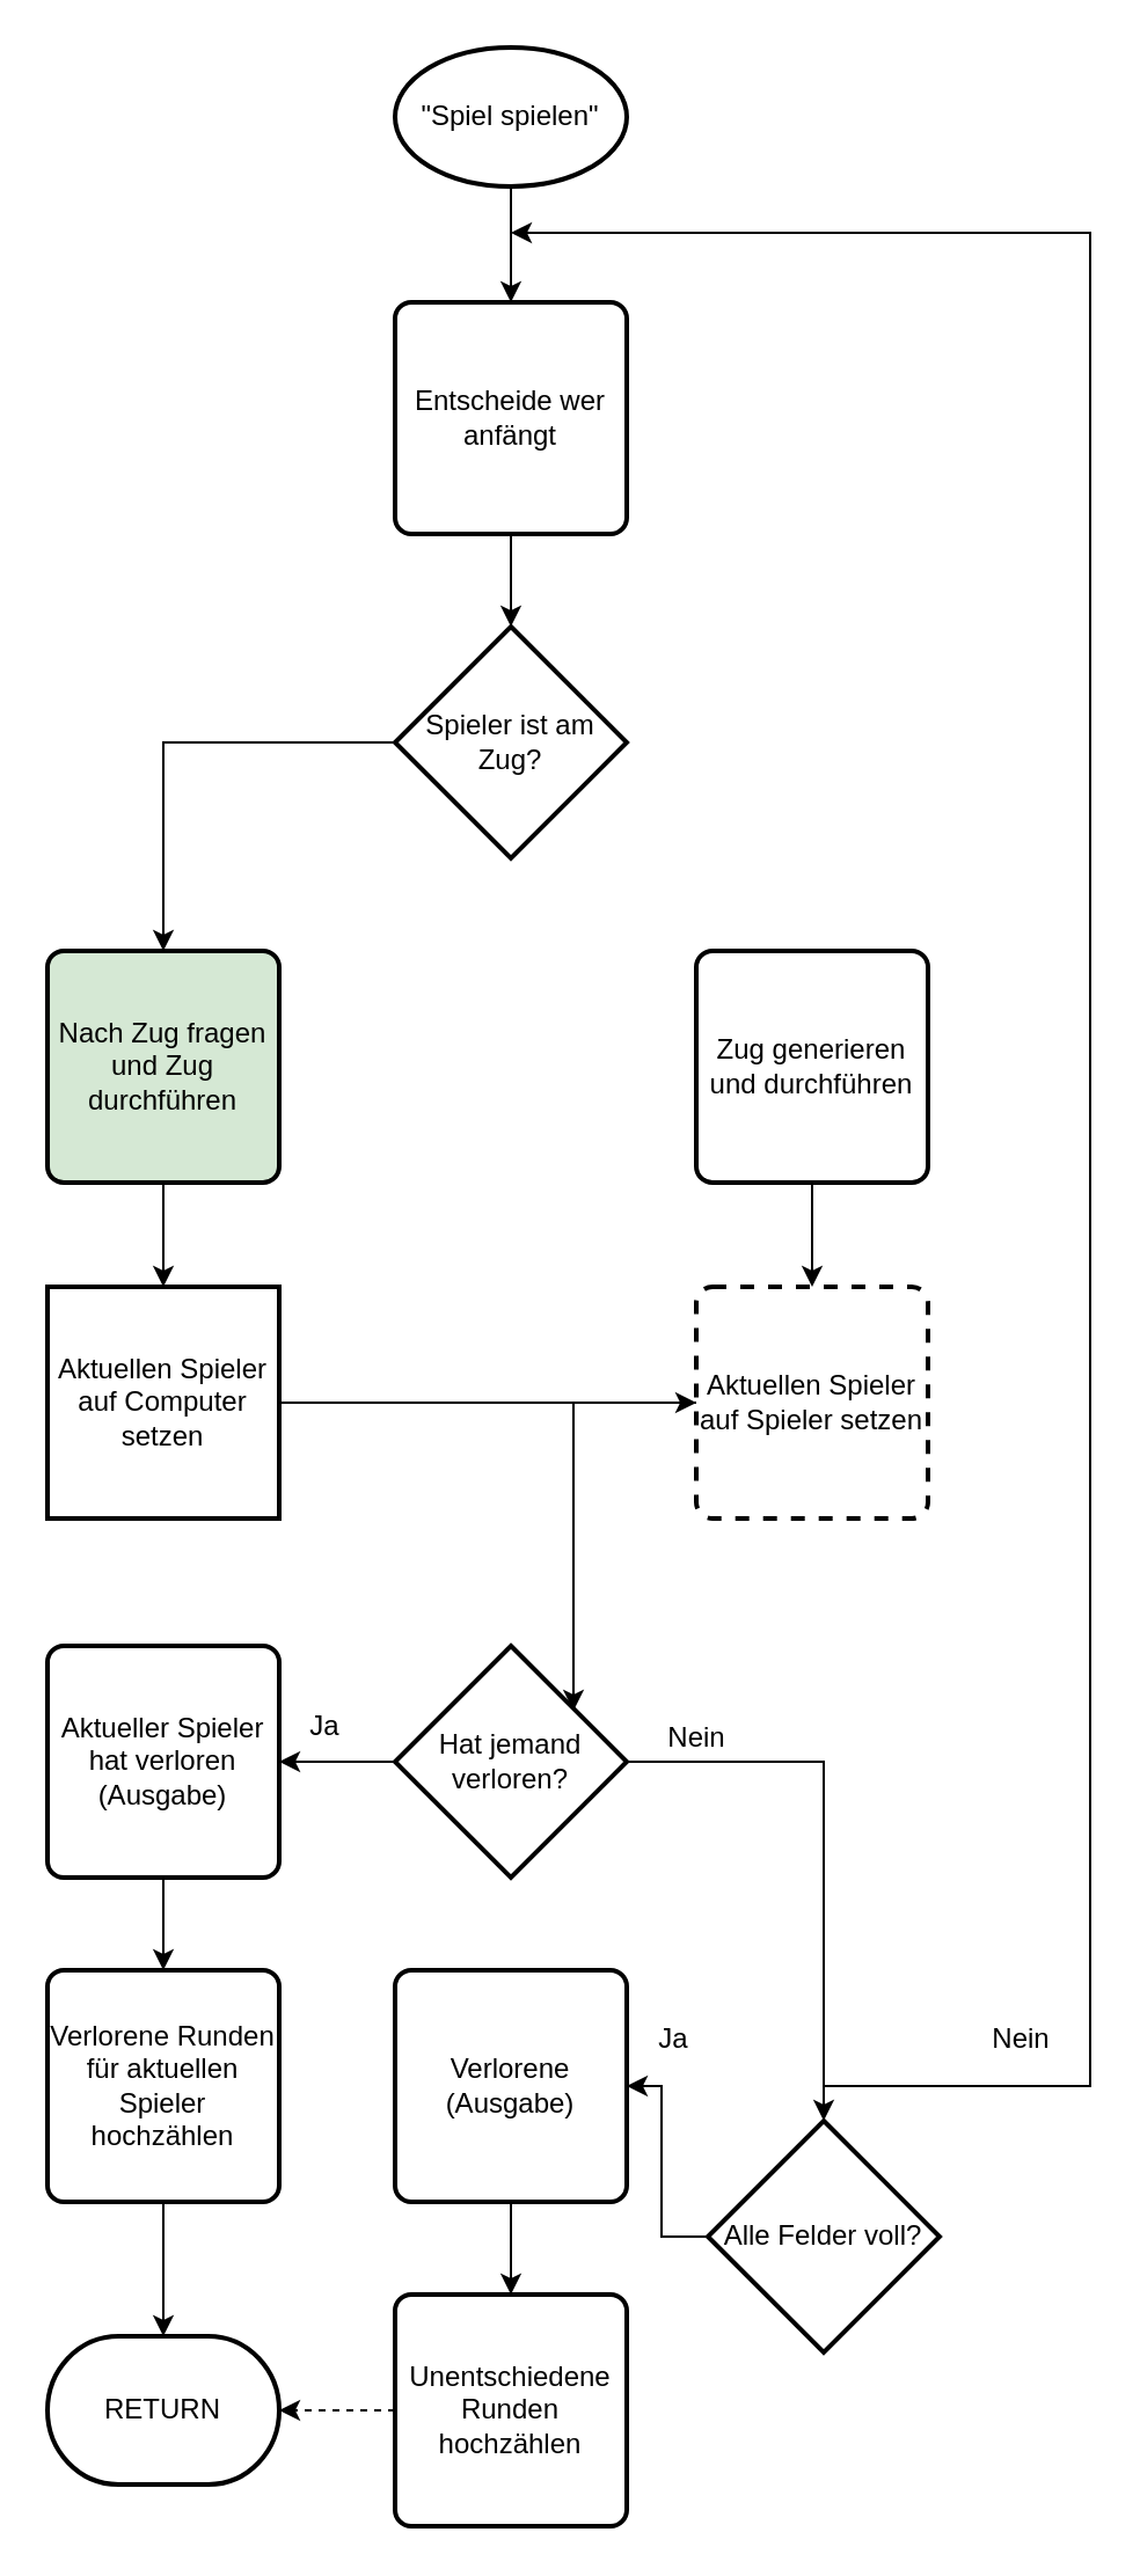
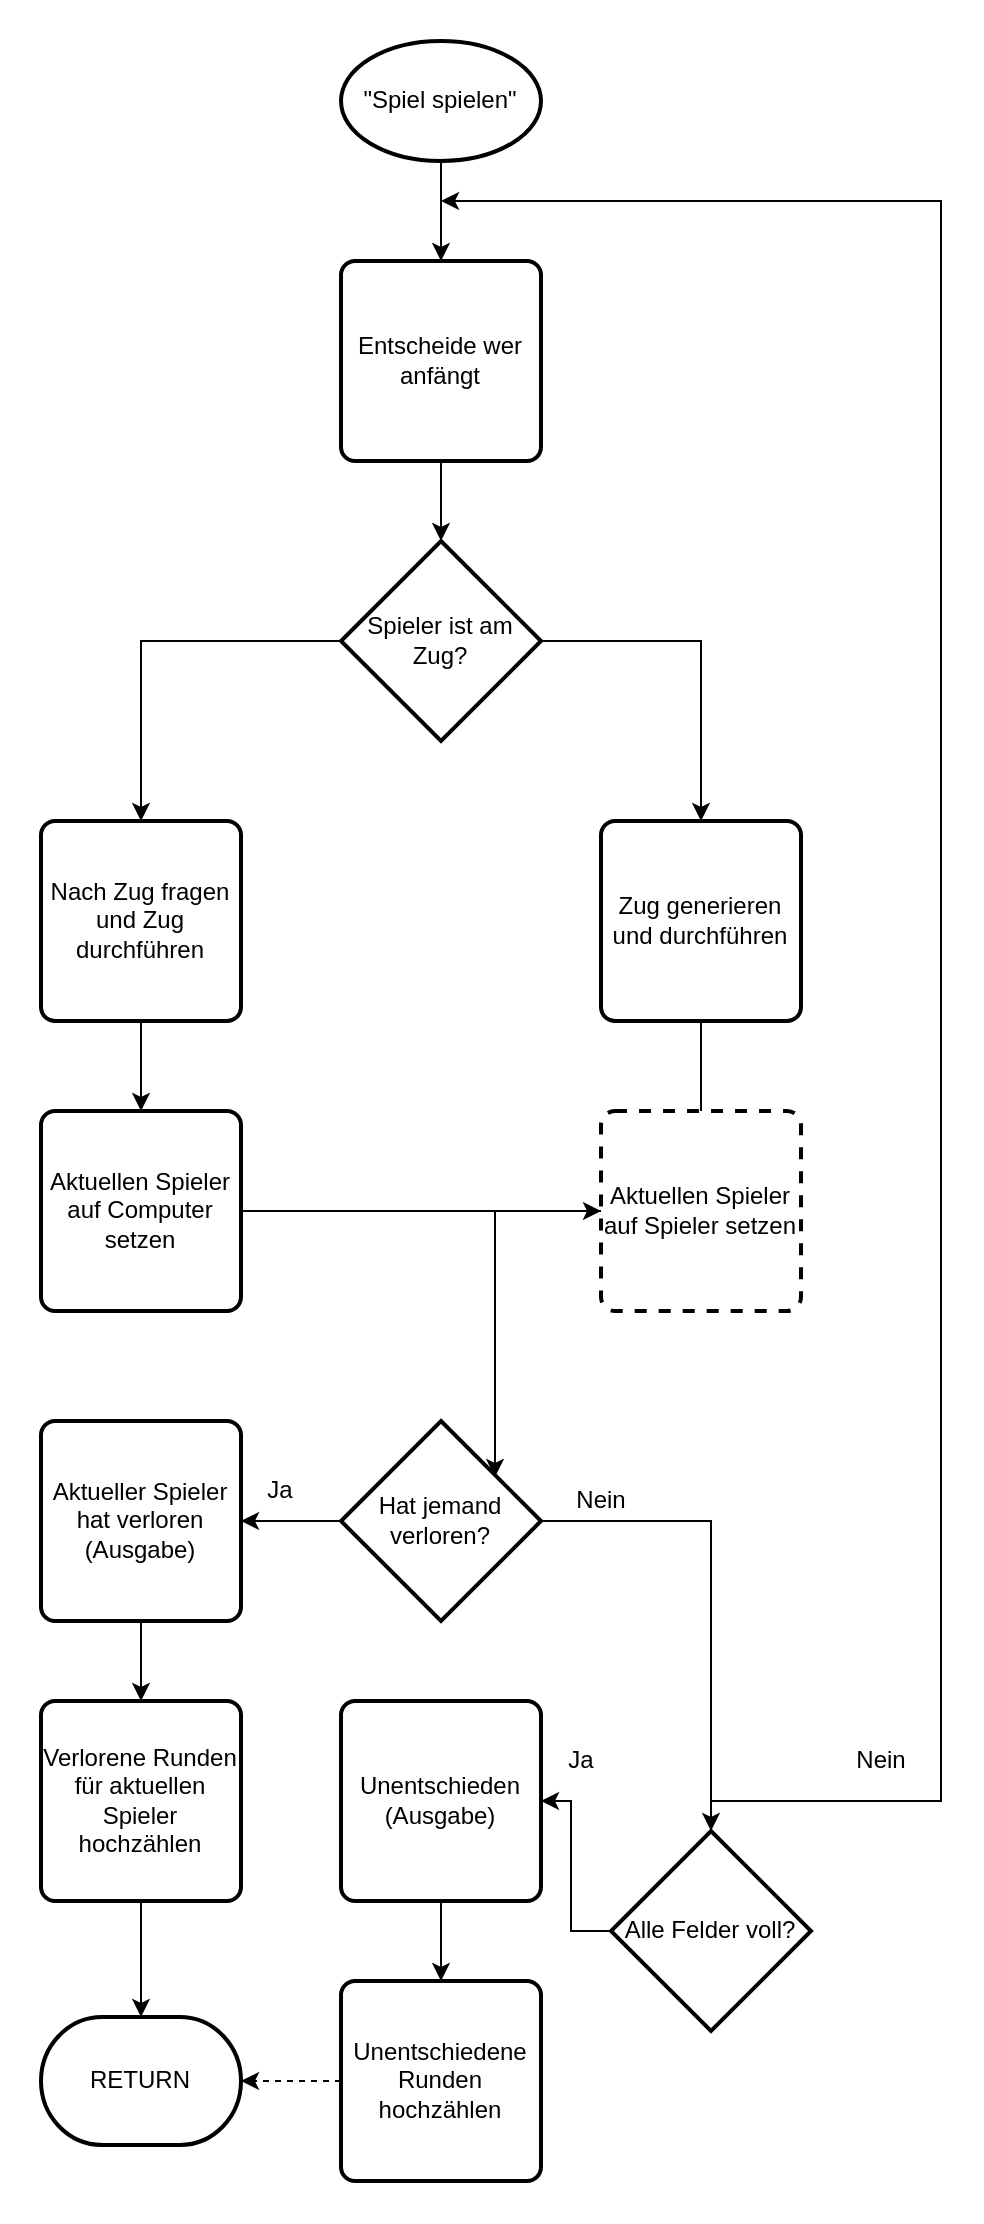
+ <mxCell id="7" style="edgeStyle=orthogonalEdgeStyle;rounded=0;orthogonalLoop=1;jettySize=auto;html=1;entryX=0.5;entryY=0;entryDx=0;entryDy=0;" edge="1" parent="1" source="8" target="12"><mxGeometry relative="1" as="geometry" /></mxCell>
- <mxCell id="10" value="Nach Zug fragen und Zug durchführen" style="rounded=1;whiteSpace=wrap;html=1;absoluteArcSize=1;arcSize=14;strokeWidth=2;fillColor=#d5e8d4;" vertex="1" parent="1"><mxGeometry x="20" y="410" width="100" height="100" as="geometry" /></mxCell>
+ <mxCell id="10" value="Nach Zug fragen und Zug durchführen" style="rounded=1;whiteSpace=wrap;html=1;absoluteArcSize=1;arcSize=14;strokeWidth=2;" vertex="1" parent="1"><mxGeometry x="20" y="410" width="100" height="100" as="geometry" /></mxCell>
- <mxCell id="11" value="" style="edgeStyle=orthogonalEdgeStyle;rounded=0;orthogonalLoop=1;jettySize=auto;html=1;" edge="1" parent="1" source="12" target="16"><mxGeometry relative="1" as="geometry" /></mxCell>
+ <mxCell id="11" value="" style="edgeStyle=orthogonalEdgeStyle;rounded=0;orthogonalLoop=1;jettySize=auto;html=1;endArrow=none;" edge="1" parent="1" source="12" target="16"><mxGeometry relative="1" as="geometry" /></mxCell>
- <mxCell id="14" value="Aktuellen Spieler auf Computer setzen" style="whiteSpace=wrap;html=1;absoluteArcSize=1;arcSize=14;strokeWidth=2;rounded=0;" vertex="1" parent="1"><mxGeometry x="20" y="555" width="100" height="100" as="geometry" /></mxCell>
+ <mxCell id="14" value="Aktuellen Spieler auf Computer setzen" style="rounded=1;whiteSpace=wrap;html=1;absoluteArcSize=1;arcSize=14;strokeWidth=2;" vertex="1" parent="1"><mxGeometry x="20" y="555" width="100" height="100" as="geometry" /></mxCell>
- <mxCell id="26" value="Verlorene (Ausgabe)" style="rounded=1;whiteSpace=wrap;html=1;absoluteArcSize=1;arcSize=14;strokeWidth=2;" vertex="1" parent="1"><mxGeometry x="170" y="850" width="100" height="100" as="geometry" /></mxCell>
+ <mxCell id="26" value="Unentschieden (Ausgabe)" style="rounded=1;whiteSpace=wrap;html=1;absoluteArcSize=1;arcSize=14;strokeWidth=2;" vertex="1" parent="1"><mxGeometry x="170" y="850" width="100" height="100" as="geometry" /></mxCell>
